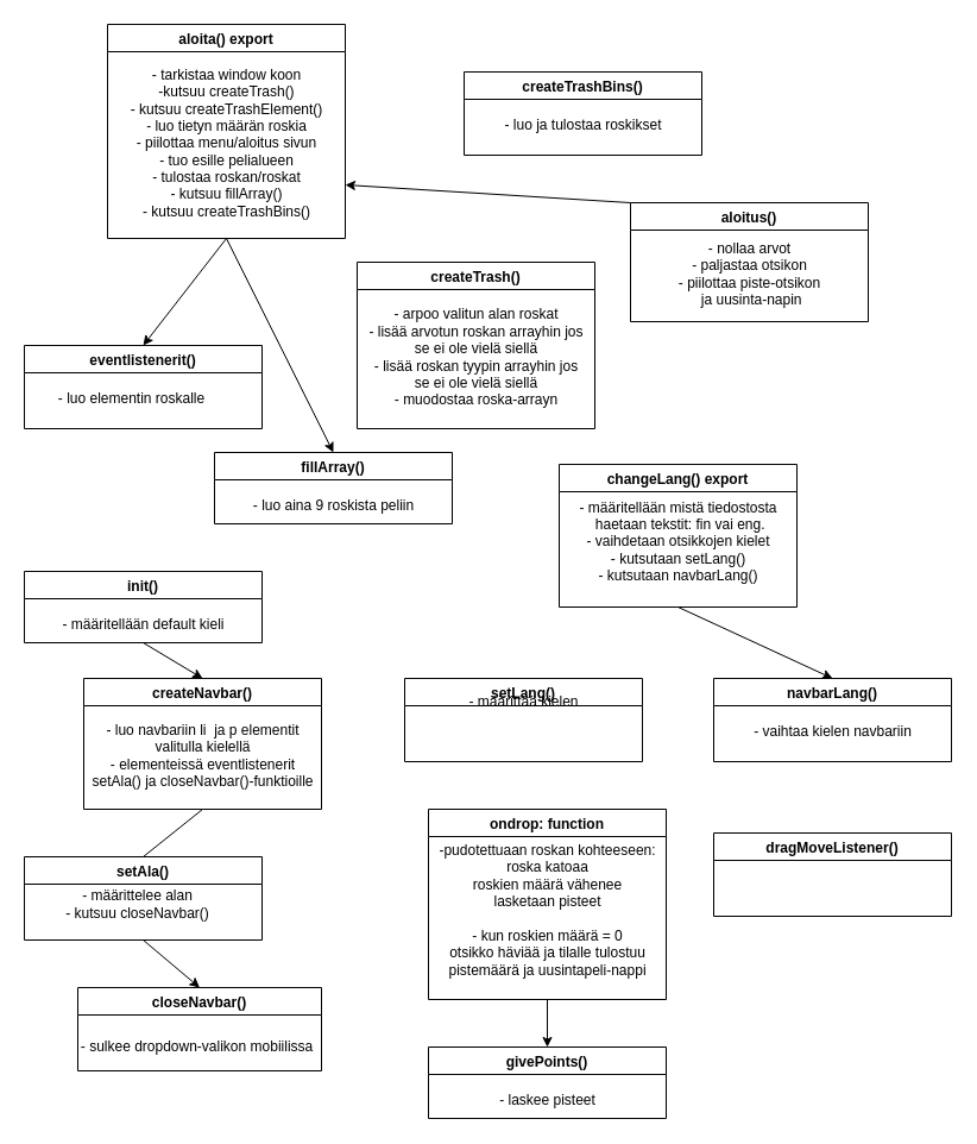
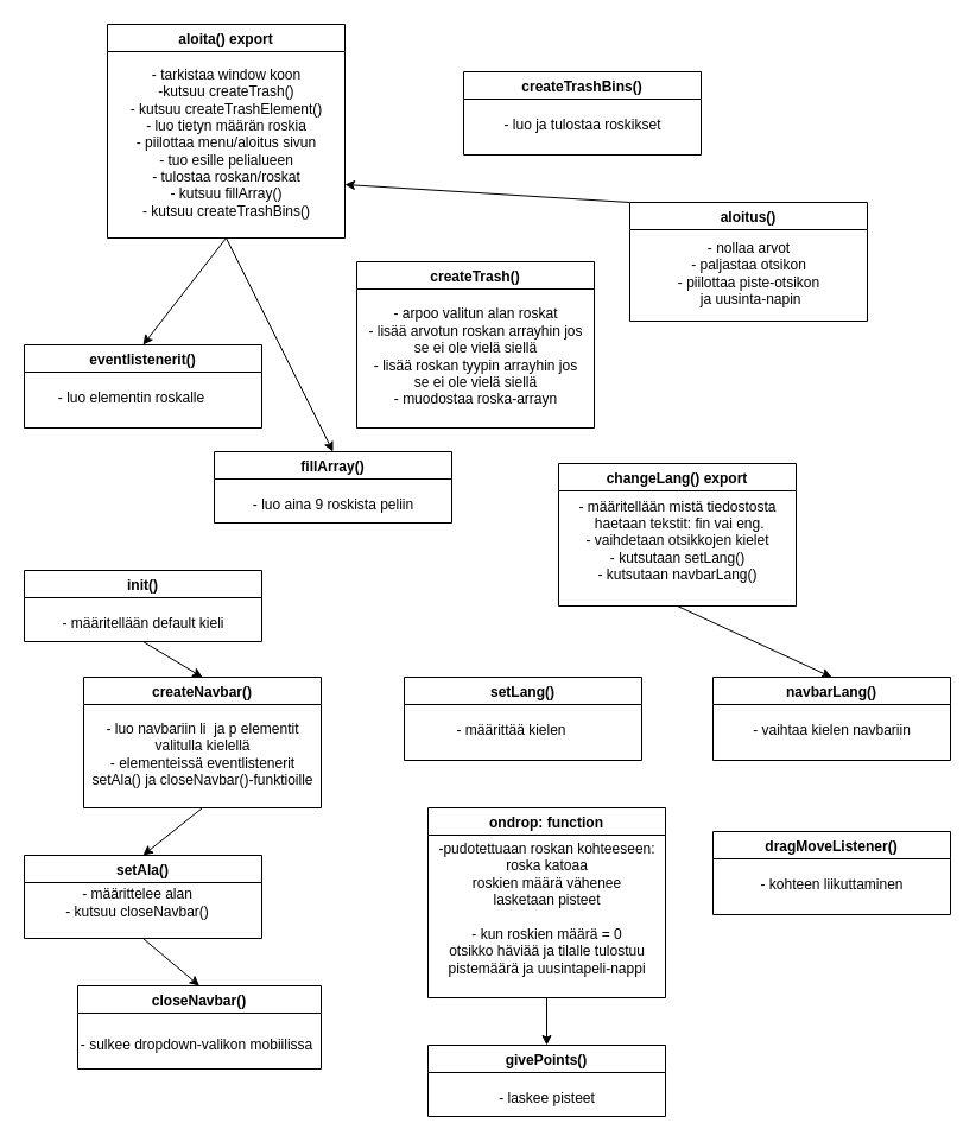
- <mxCell id="20" value="- määrittää kielen" style="text;html=1;align=center;verticalAlign=middle;resizable=0;points=[];autosize=1;strokeColor=none;fillColor=none;" vertex="1" parent="19"><mxGeometry x="45" y="5" width="110" height="30" as="geometry" /></mxCell>
+ <mxCell id="20" value="- määrittää kielen" style="text;html=1;align=center;verticalAlign=middle;resizable=0;points=[];autosize=1;strokeColor=none;fillColor=none;" vertex="1" parent="19"><mxGeometry x="35" y="30" width="110" height="30" as="geometry" /></mxCell>
- <mxCell id="33" value="" style="endArrow=none;html=1;rounded=0;exitX=0.5;exitY=1;exitDx=0;exitDy=0;entryX=0.5;entryY=0;entryDx=0;entryDy=0;" edge="1" parent="1" source="26" target="29"><mxGeometry width="50" height="50" relative="1" as="geometry"><mxPoint x="390" y="660" as="sourcePoint" /><mxPoint x="440" y="610" as="targetPoint" /></mxGeometry></mxCell>
+ <mxCell id="33" value="" style="endArrow=classic;html=1;rounded=0;exitX=0.5;exitY=1;exitDx=0;exitDy=0;entryX=0.5;entryY=0;entryDx=0;entryDy=0;" edge="1" parent="1" source="26" target="29"><mxGeometry width="50" height="50" relative="1" as="geometry"><mxPoint x="390" y="660" as="sourcePoint" /><mxPoint x="440" y="610" as="targetPoint" /></mxGeometry></mxCell>
+ <mxCell id="41" value="- kohteen liikuttaminen" style="text;html=1;align=center;verticalAlign=middle;resizable=0;points=[];autosize=1;strokeColor=none;fillColor=none;" vertex="1" parent="40"><mxGeometry x="30" y="30" width="140" height="30" as="geometry" /></mxCell>
